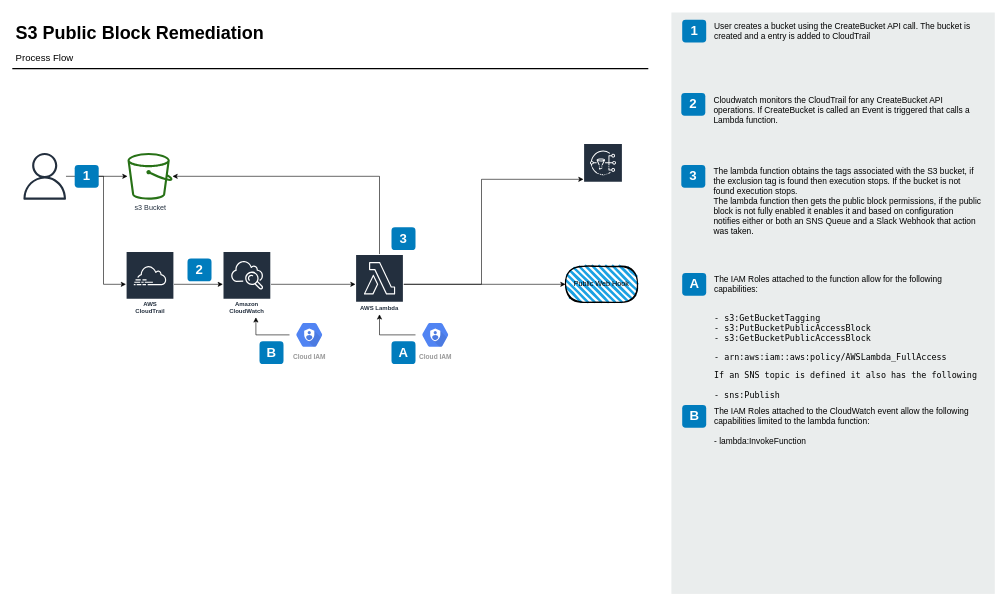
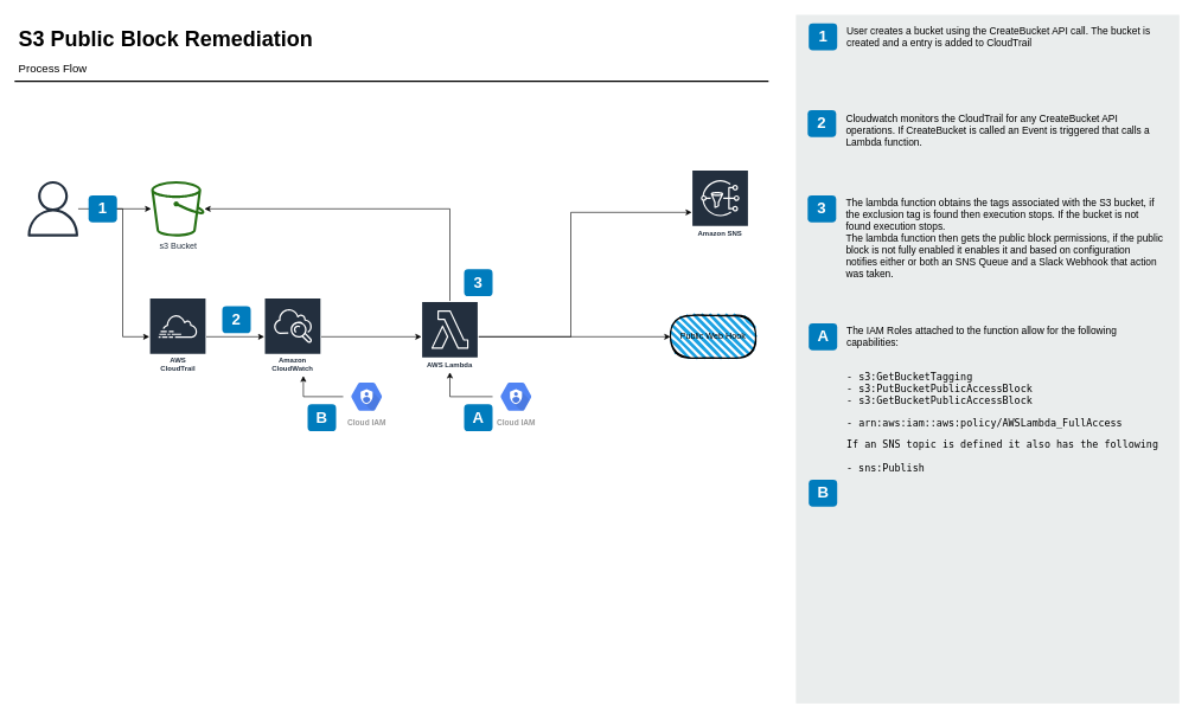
- <mxCell id="27" value="Amazon SNS" style="outlineConnect=0;fontColor=#232F3E;gradientColor=none;strokeColor=#ffffff;fillColor=#232F3E;dashed=0;verticalLabelPosition=middle;verticalAlign=bottom;align=center;html=1;whiteSpace=wrap;fontSize=10;fontStyle=1;spacing=3;shape=mxgraph.aws4.productIcon;prIcon=mxgraph.aws4.sns;" vertex="1" parent="1"><mxGeometry x="972" y="238" width="65" height="60" as="geometry" /></mxCell>
+ <mxCell id="27" value="Amazon SNS" style="outlineConnect=0;fontColor=#232F3E;gradientColor=none;strokeColor=#ffffff;fillColor=#232F3E;dashed=0;verticalLabelPosition=middle;verticalAlign=bottom;align=center;html=1;whiteSpace=wrap;fontSize=10;fontStyle=1;spacing=3;shape=mxgraph.aws4.productIcon;prIcon=mxgraph.aws4.sns;" vertex="1" parent="1"><mxGeometry x="972" y="238" width="80" height="100" as="geometry" /></mxCell>
- <mxCell id="38" value="The IAM Roles attached to the CloudWatch event allow the following capabilities limited to the lambda function:&lt;br&gt;&lt;br&gt;- lambda:InvokeFunction" style="text;html=1;align=left;verticalAlign=top;spacingTop=-4;fontSize=14;labelBackgroundColor=none;whiteSpace=wrap;" vertex="1" parent="1"><mxGeometry x="1188" y="674" width="434" height="220" as="geometry" /></mxCell>
